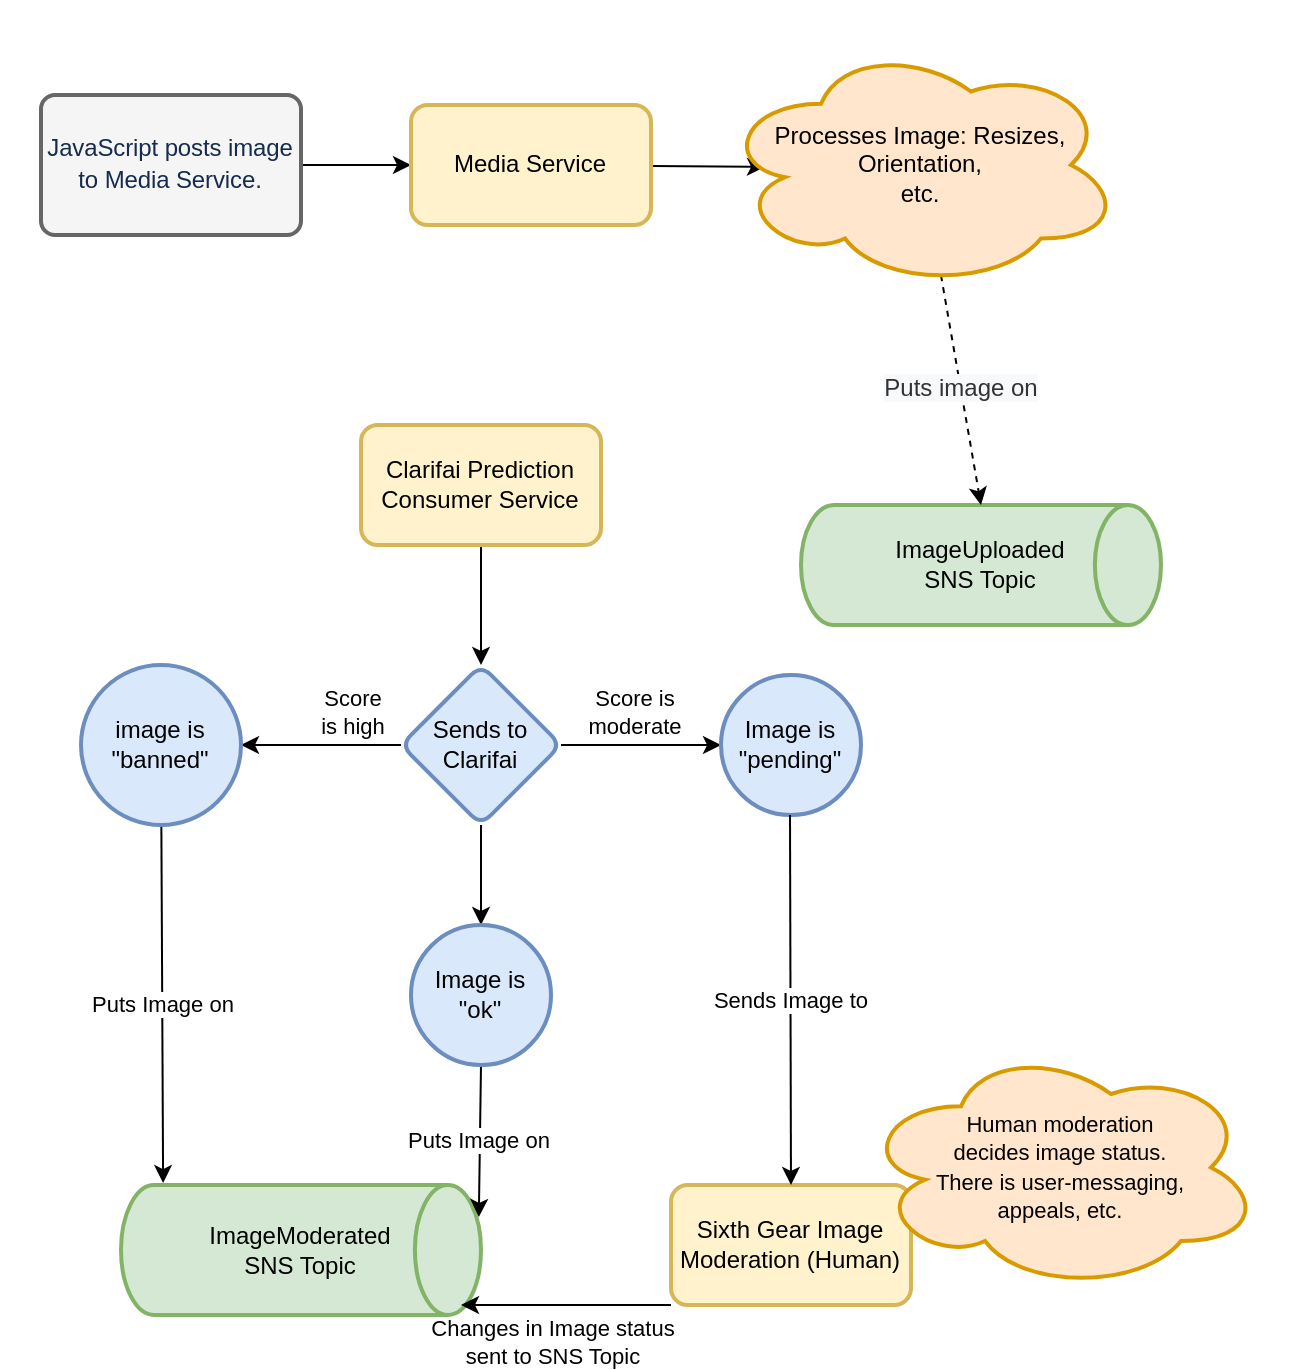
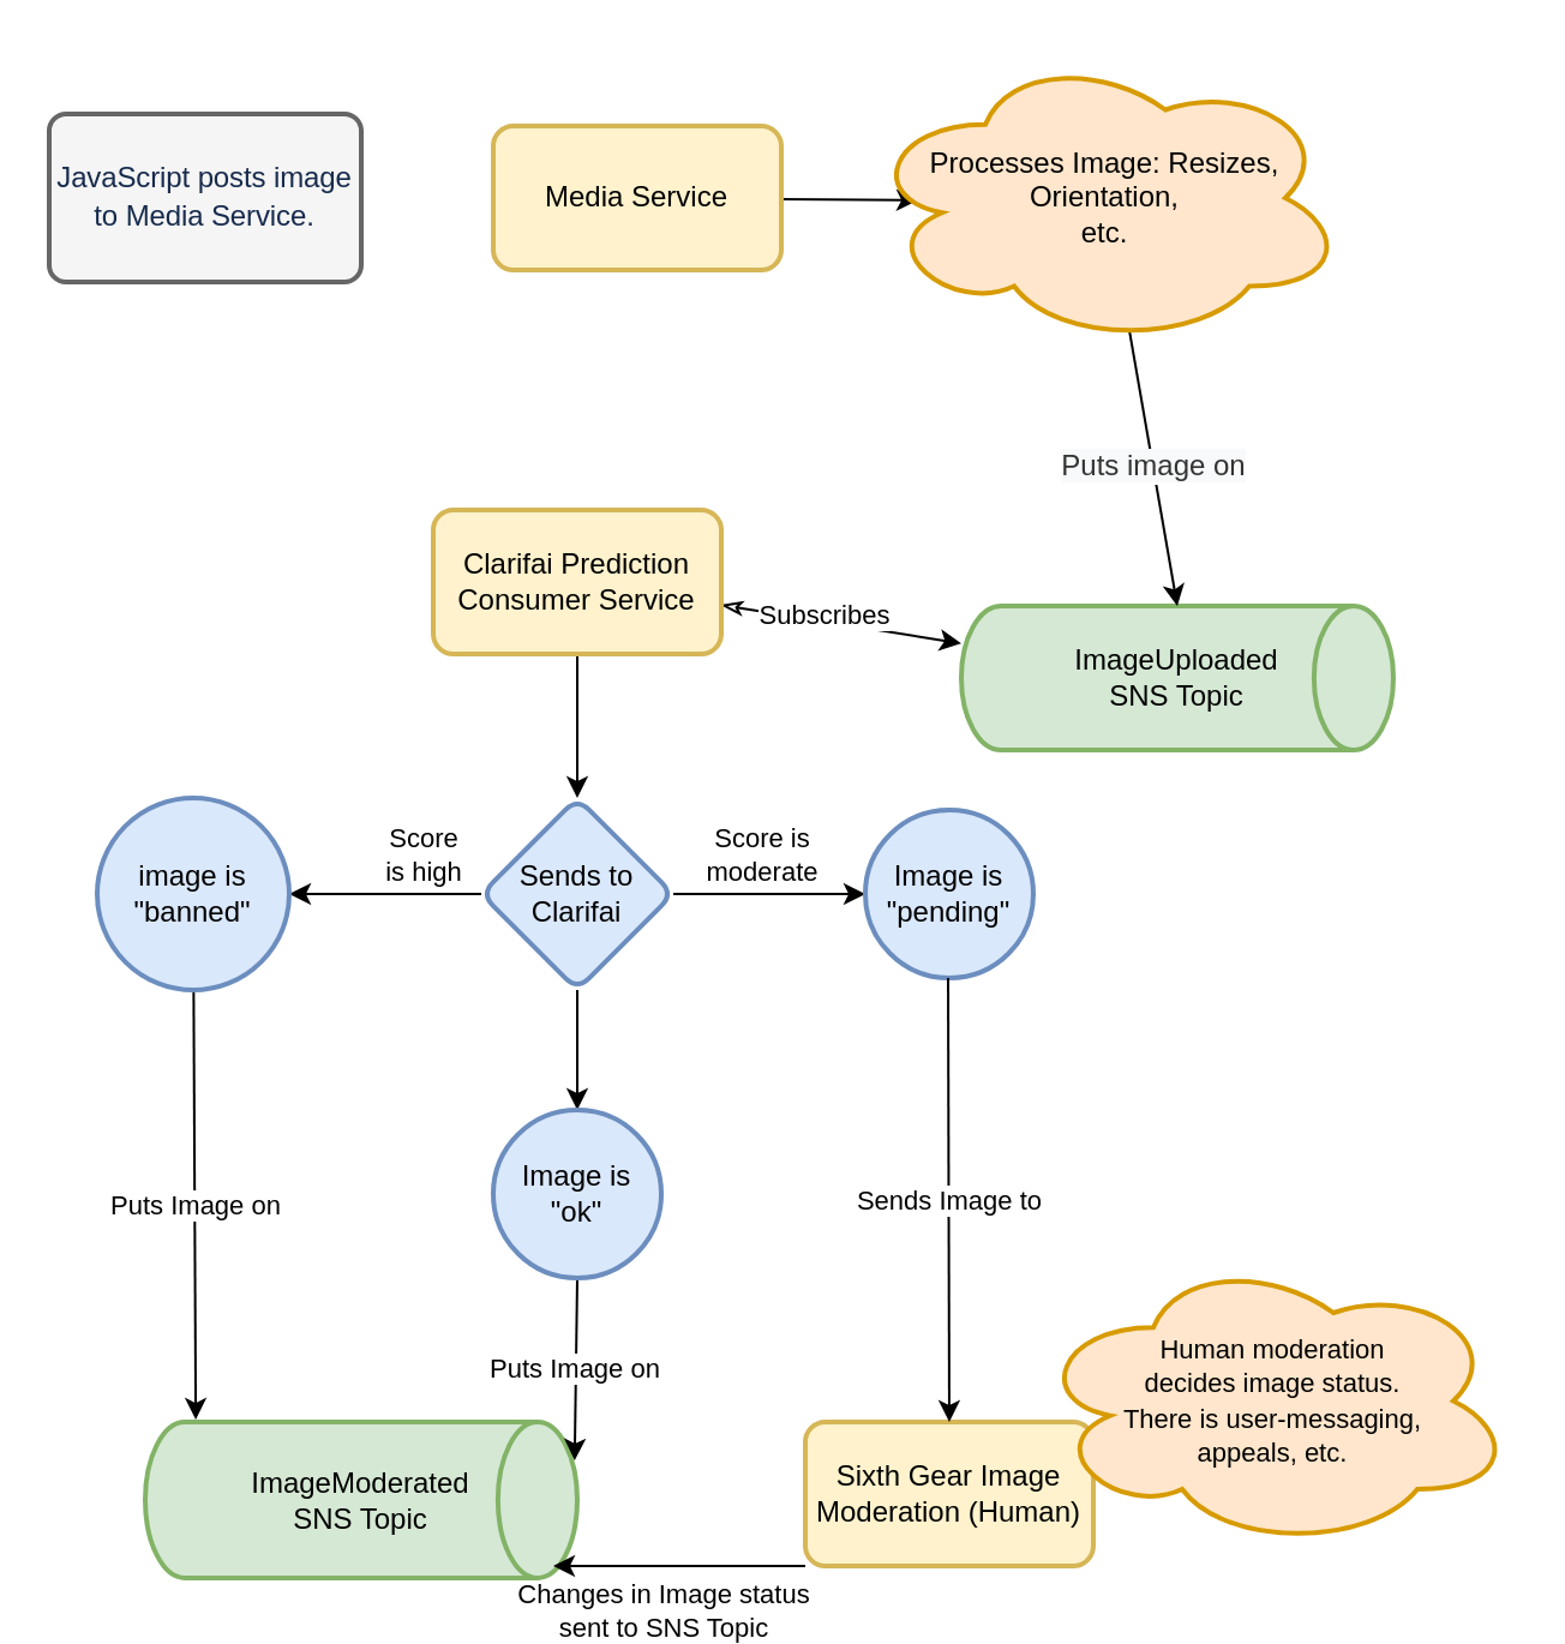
- <mxCell id="2" value="" style="edgeStyle=orthogonalEdgeStyle;rounded=0;orthogonalLoop=1;jettySize=auto;html=1;" parent="1" source="3" target="5" edge="1"><mxGeometry relative="1" as="geometry" /></mxCell>
- <mxCell id="7" value="&lt;span style=&quot;color: rgb(51 , 51 , 51) ; font-size: 12px ; background-color: rgb(248 , 249 , 250)&quot;&gt;Puts image on&lt;/span&gt;" style="edgeStyle=none;rounded=0;orthogonalLoop=1;jettySize=auto;html=1;exitX=0.55;exitY=0.95;exitDx=0;exitDy=0;exitPerimeter=0;entryX=0.5;entryY=0;entryDx=0;entryDy=0;entryPerimeter=0;startArrow=none;startFill=0;endArrow=classic;endFill=1;strokeColor=default;dashed=1;" parent="1" source="8" target="6" edge="1"><mxGeometry relative="1" as="geometry" /></mxCell>
+ <mxCell id="7" value="&lt;span style=&quot;color: rgb(51 , 51 , 51) ; font-size: 12px ; background-color: rgb(248 , 249 , 250)&quot;&gt;Puts image on&lt;/span&gt;" style="edgeStyle=none;rounded=0;orthogonalLoop=1;jettySize=auto;html=1;exitX=0.55;exitY=0.95;exitDx=0;exitDy=0;exitPerimeter=0;entryX=0.5;entryY=0;entryDx=0;entryDy=0;entryPerimeter=0;startArrow=none;startFill=0;endArrow=classic;endFill=1;strokeColor=default;" parent="1" source="8" target="6" edge="1"><mxGeometry relative="1" as="geometry" /></mxCell>
+ <mxCell id="9" value="" style="edgeStyle=none;rounded=0;orthogonalLoop=1;jettySize=auto;html=1;startArrow=classicThin;startFill=0;endArrow=classic;endFill=1;strokeColor=default;" parent="1" source="12" target="6" edge="1"><mxGeometry relative="1" as="geometry" /></mxCell>
+ <mxCell id="10" value="Subscribes" style="edgeLabel;html=1;align=center;verticalAlign=middle;resizable=0;points=[];" parent="9" vertex="1" connectable="0"><mxGeometry x="-0.467" y="1" relative="1" as="geometry"><mxPoint x="16" y="1" as="offset" /></mxGeometry></mxCell>
